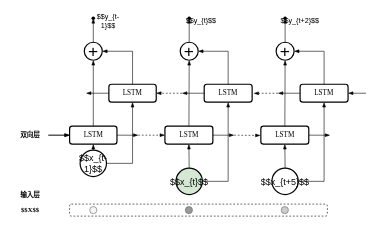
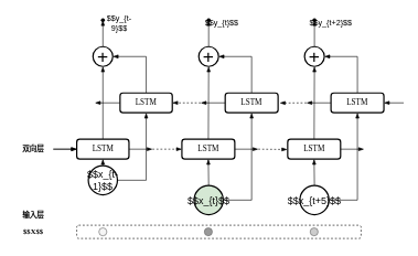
- <mxCell id="38" value="&lt;font style=&quot;font-size: 12px;&quot;&gt;$$y_{t-1}$$&lt;/font&gt;" style="text;html=1;strokeColor=none;fillColor=none;align=center;verticalAlign=middle;whiteSpace=wrap;rounded=0;fontSize=11;fontFamily=Helvetica;fontColor=default;" parent="1" vertex="1"><mxGeometry x="150" y="20" width="60" height="30" as="geometry" /></mxCell>
+ <mxCell id="38" value="&lt;font style=&quot;font-size: 12px;&quot;&gt;$$y_{t-9}$$&lt;/font&gt;" style="text;html=1;strokeColor=none;fillColor=none;align=center;verticalAlign=middle;whiteSpace=wrap;rounded=0;fontSize=11;fontFamily=Helvetica;fontColor=default;" parent="1" vertex="1"><mxGeometry x="150" y="20" width="60" height="30" as="geometry" /></mxCell>
